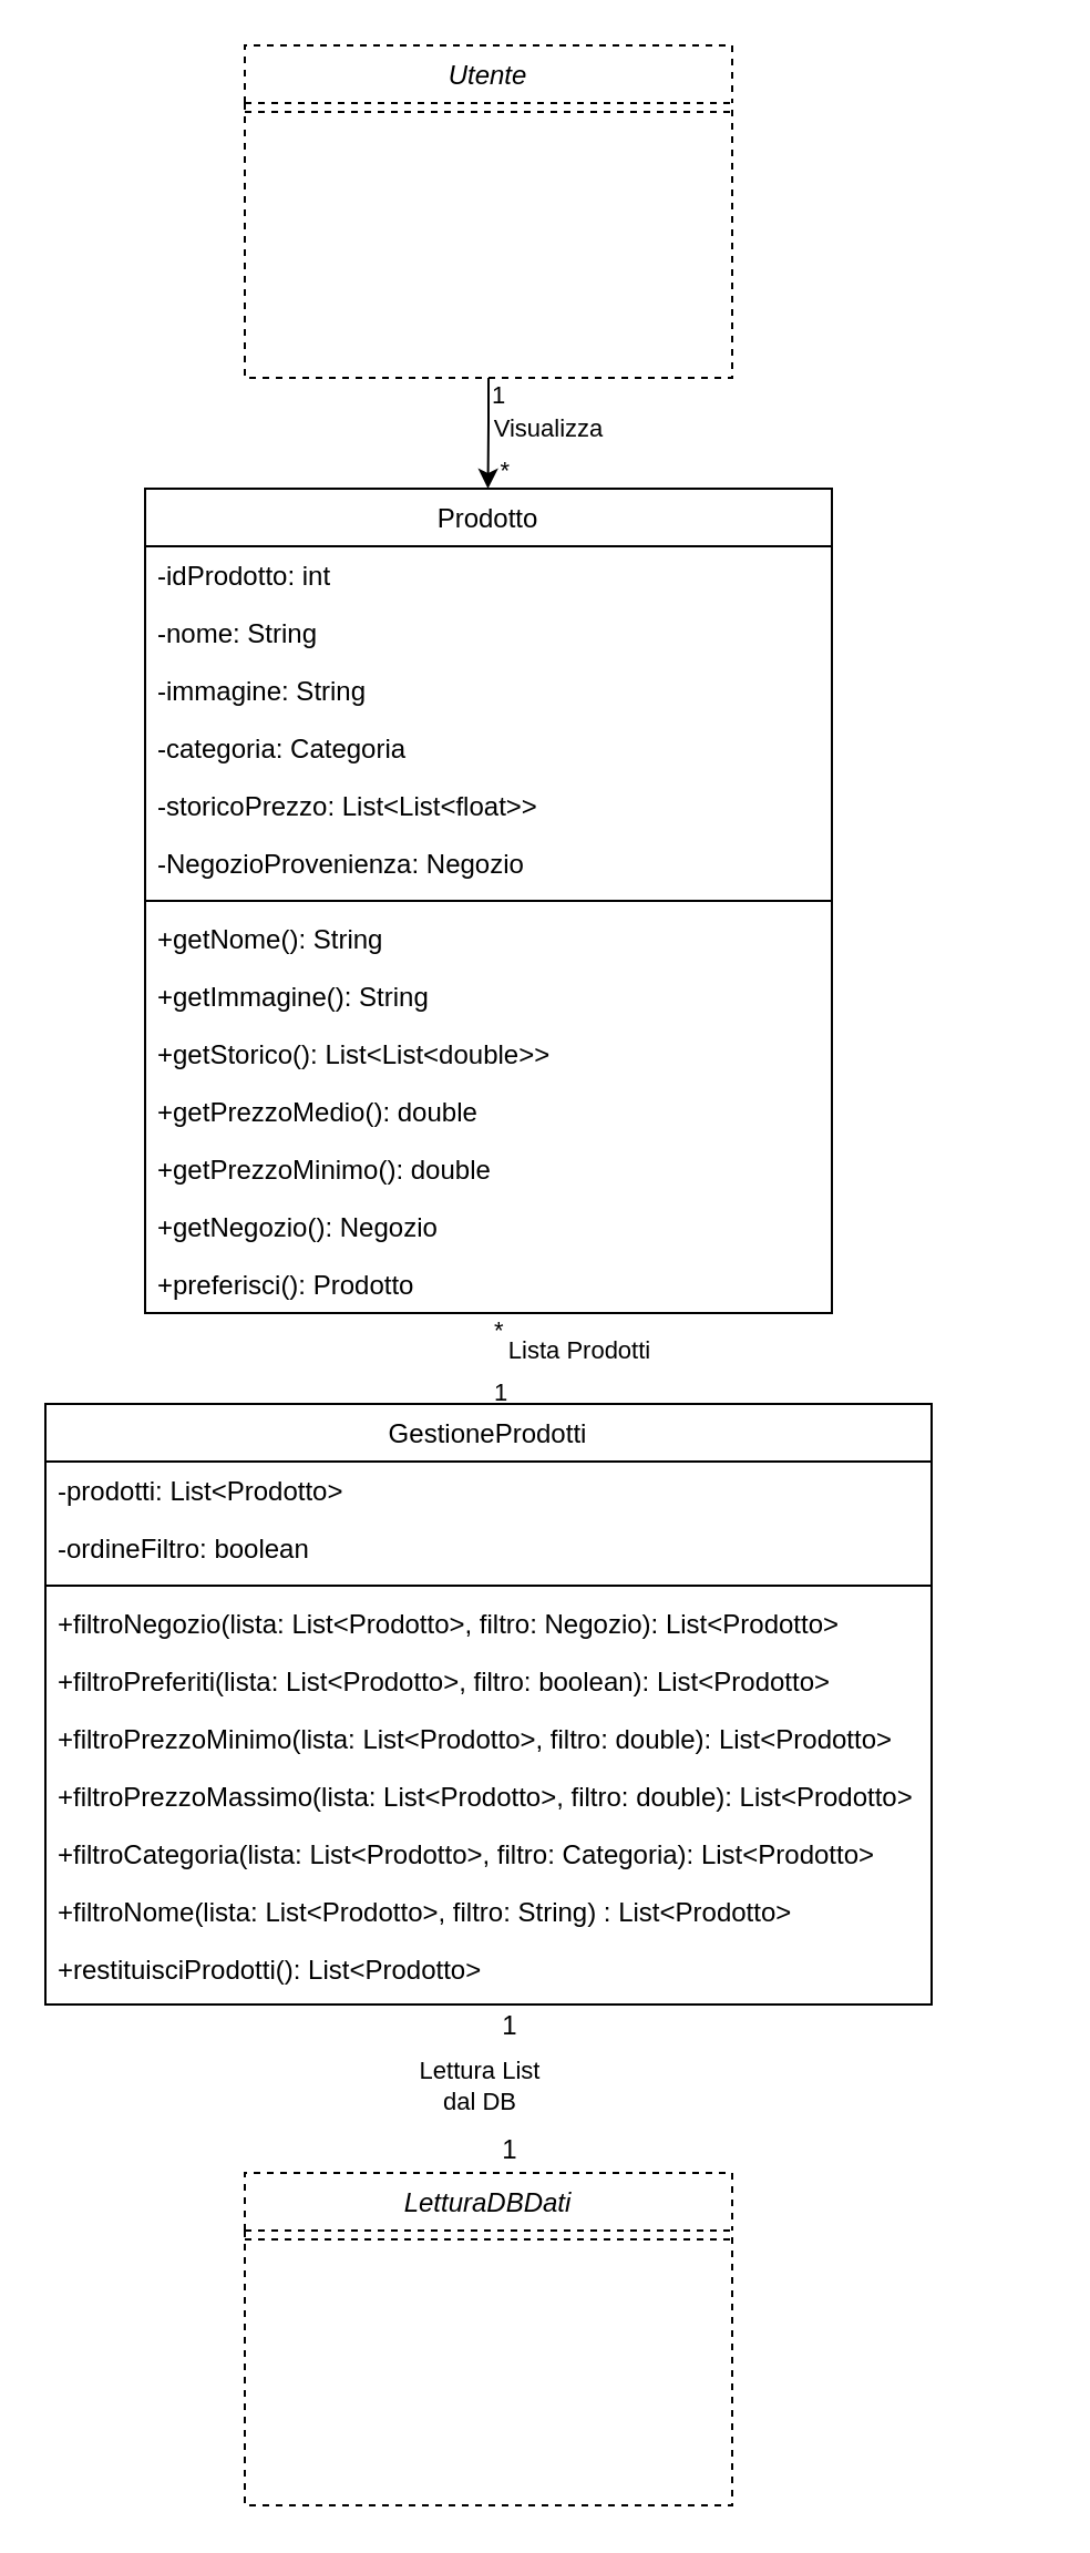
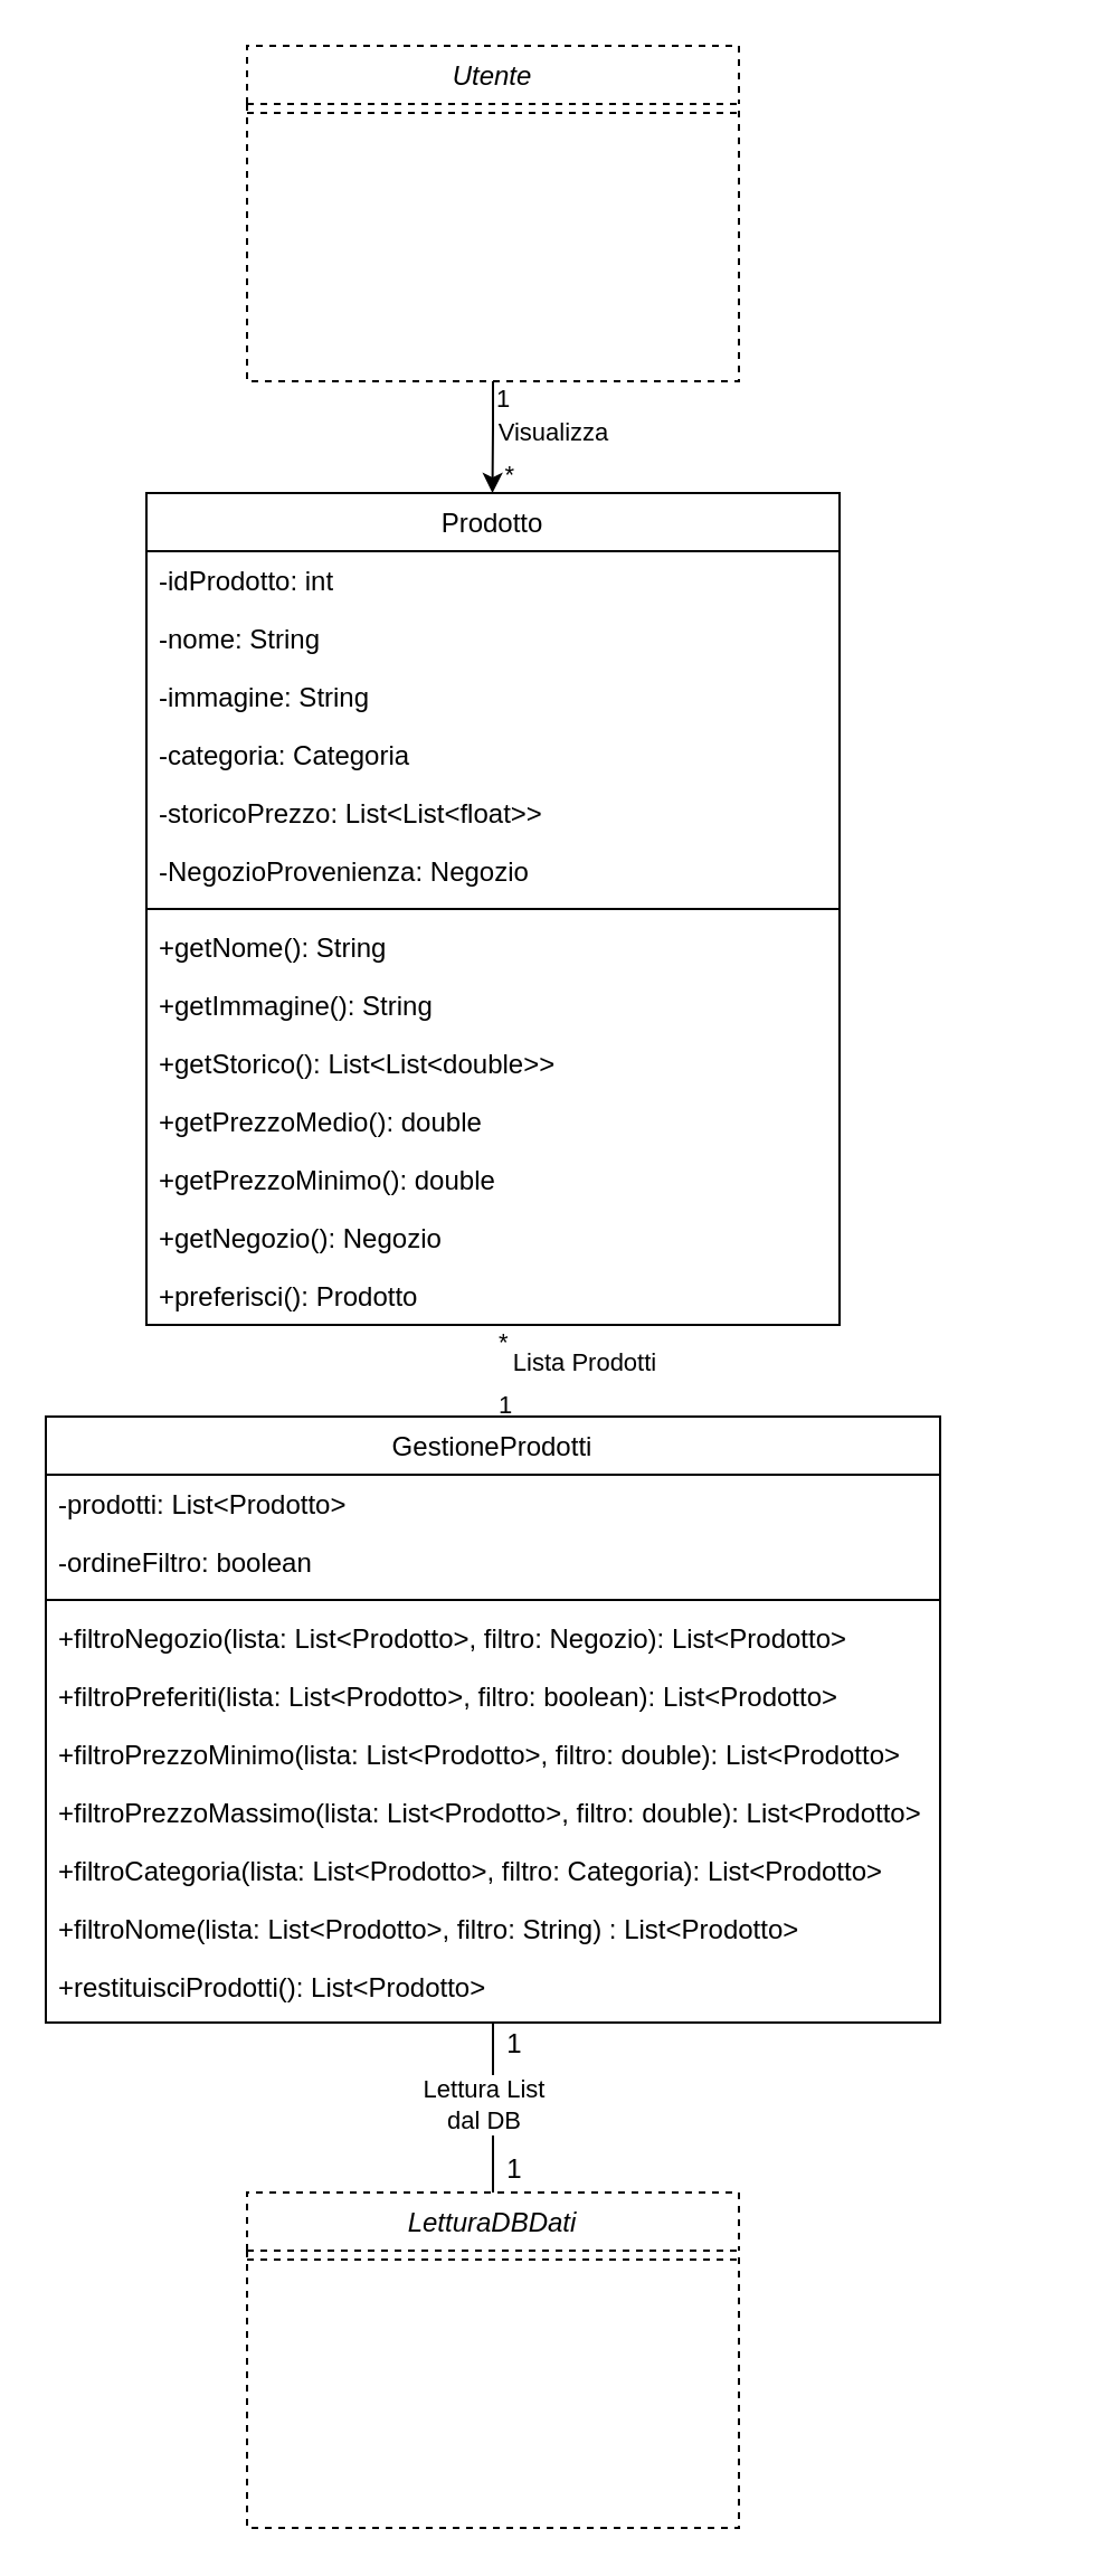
+ <mxCell id="33" style="edgeStyle=orthogonalEdgeStyle;rounded=0;orthogonalLoop=1;jettySize=auto;html=1;startArrow=none;startFill=0;endArrow=none;endFill=0;entryX=0.5;entryY=1;entryDx=0;entryDy=0;exitX=0.5;exitY=0;exitDx=0;exitDy=0;" parent="1" source="28" target="17" edge="1"><mxGeometry relative="1" as="geometry"><mxPoint x="220" y="930" as="sourcePoint" /><mxPoint x="360" y="780" as="targetPoint" /><Array as="points" /></mxGeometry></mxCell>
